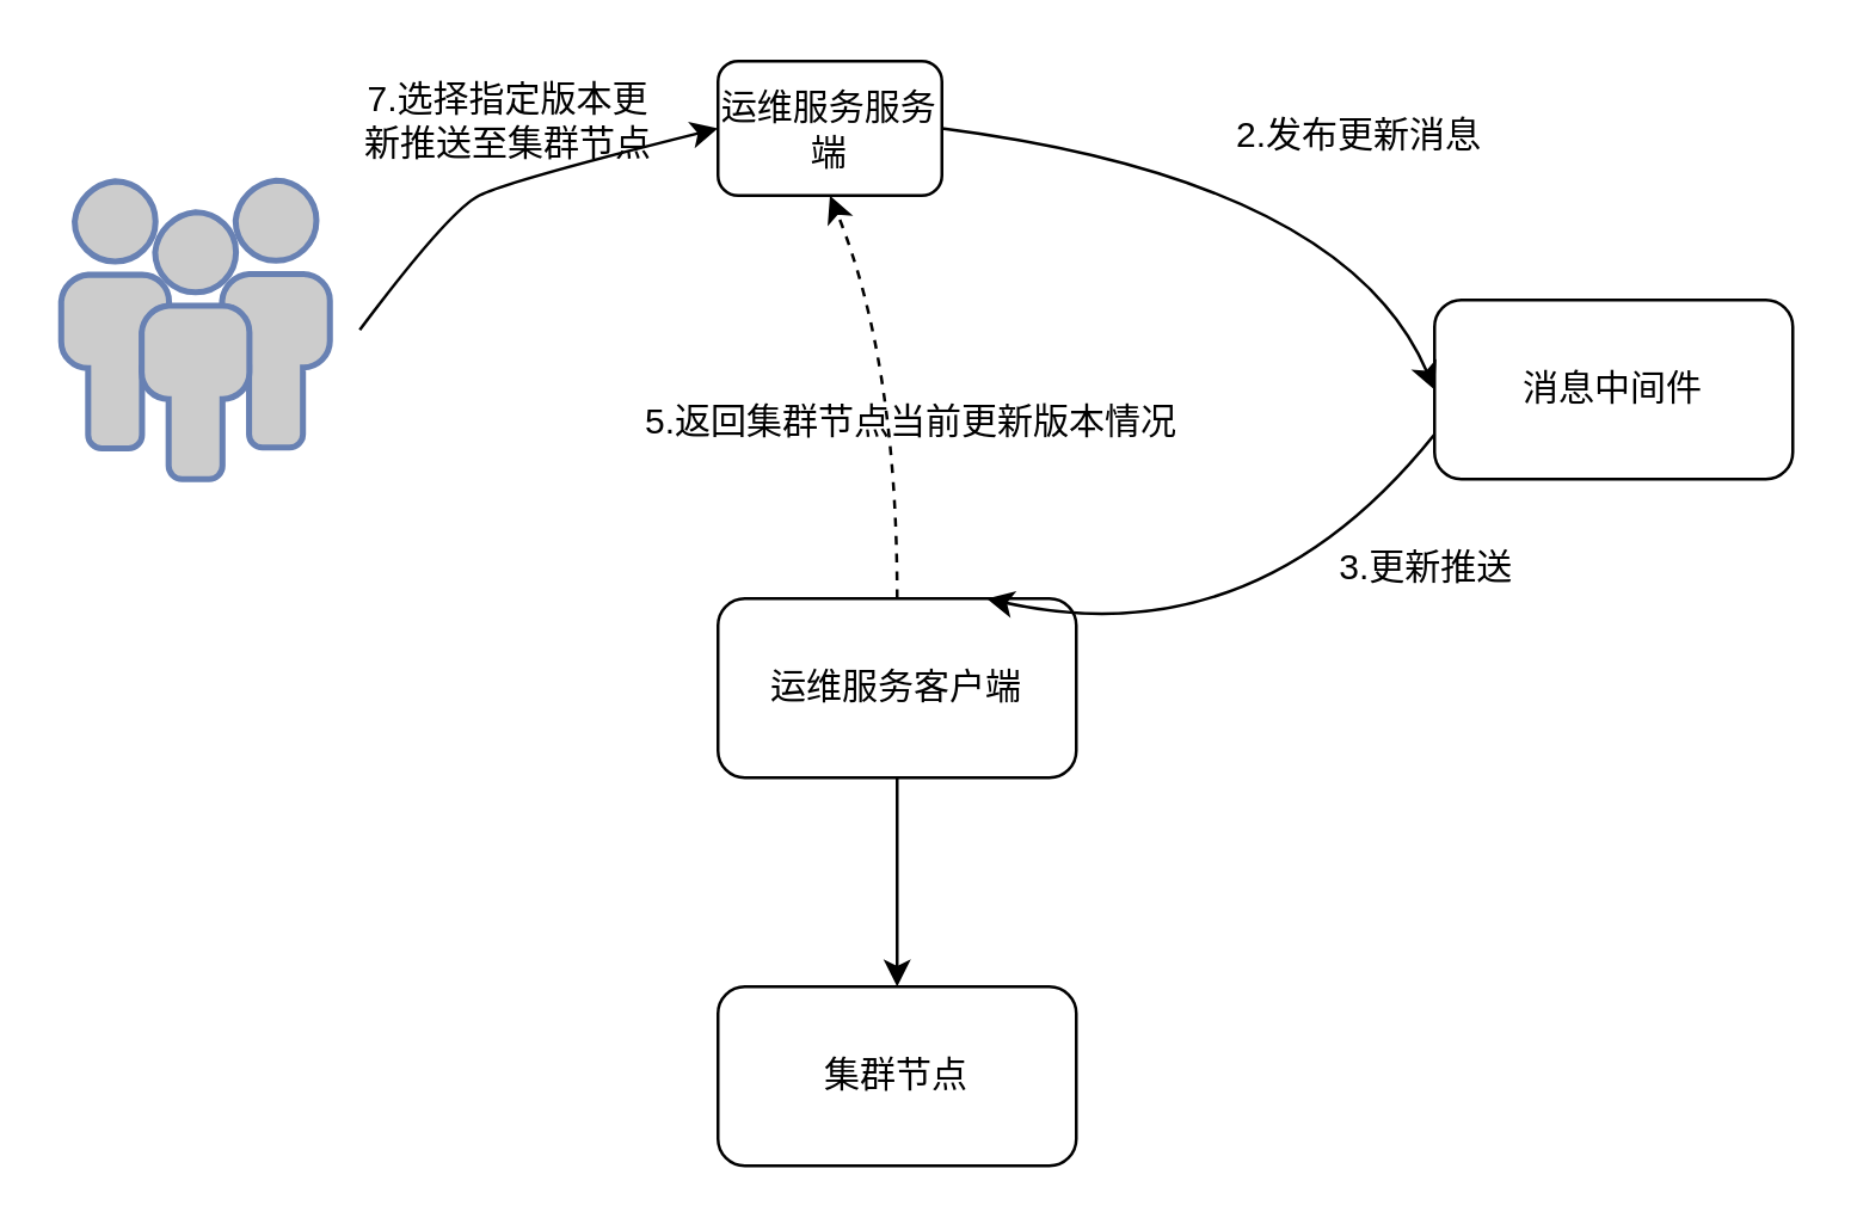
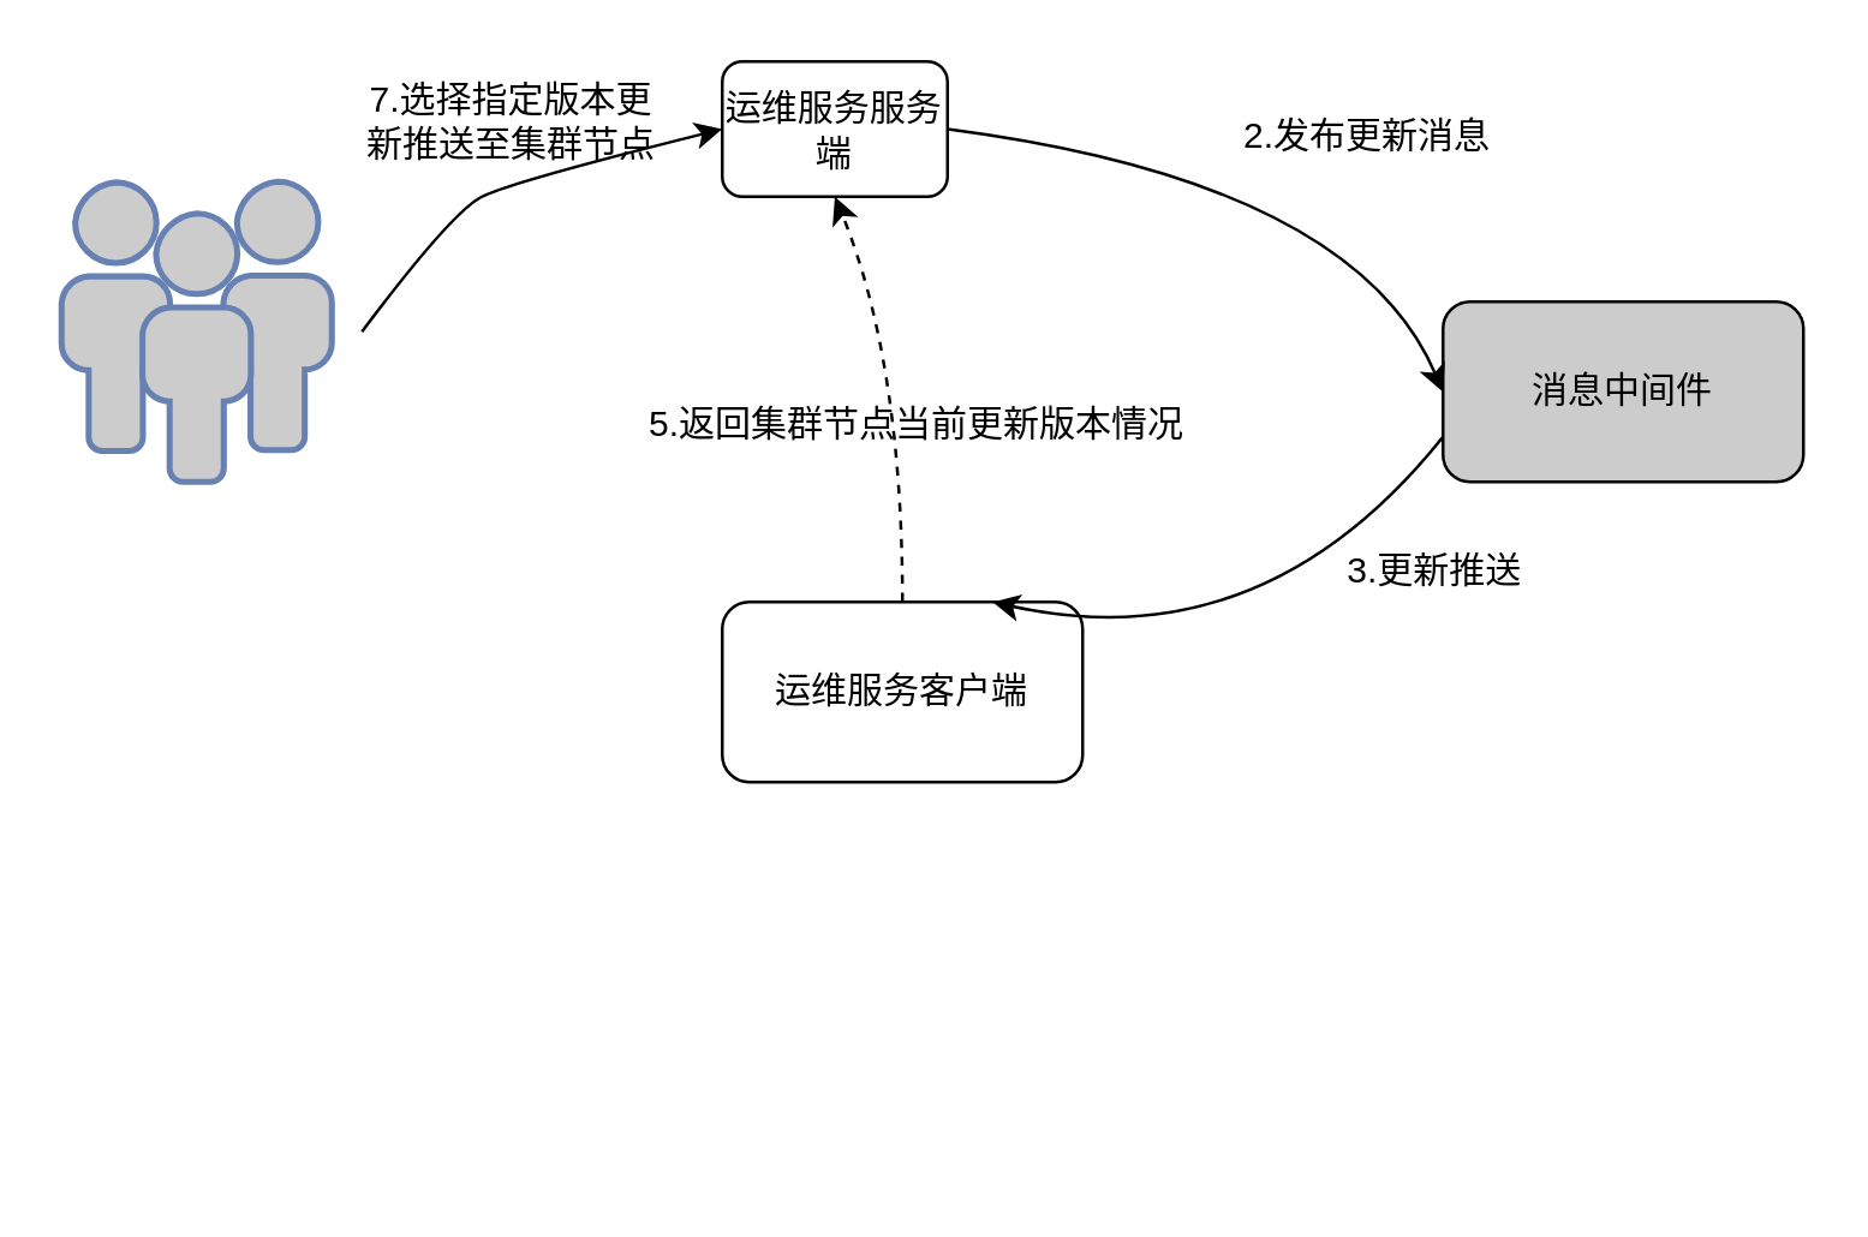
- <mxCell id="4" value="消息中间件" style="rounded=1;whiteSpace=wrap;html=1;" parent="1" vertex="1"><mxGeometry x="480" y="100" width="120" height="60" as="geometry" /></mxCell>
+ <mxCell id="4" value="消息中间件" style="rounded=1;whiteSpace=wrap;html=1;fillColor=#cccccc;" parent="1" vertex="1"><mxGeometry x="480" y="100" width="120" height="60" as="geometry" /></mxCell>
- <mxCell id="13" value="" style="curved=1;endArrow=classic;html=1;entryX=0.5;entryY=0;entryDx=0;entryDy=0;exitX=0.5;exitY=1;exitDx=0;exitDy=0;" parent="1" source="5" target="6" edge="1"><mxGeometry width="50" height="50" relative="1" as="geometry"><mxPoint x="510" y="300" as="sourcePoint" /><mxPoint x="560" y="250" as="targetPoint" /><Array as="points"><mxPoint x="300" y="290" /></Array></mxGeometry></mxCell>
- <mxCell id="6" value="集群节点" style="rounded=1;whiteSpace=wrap;html=1;" parent="1" vertex="1"><mxGeometry x="240" y="330" width="120" height="60" as="geometry" /></mxCell>
